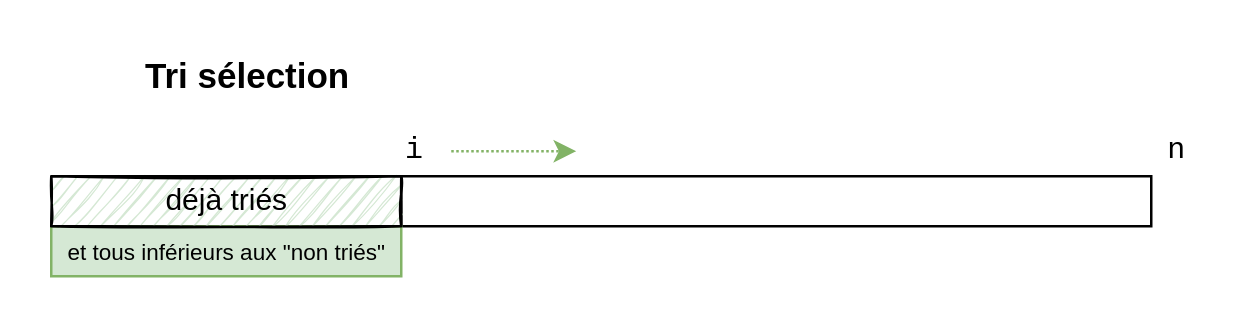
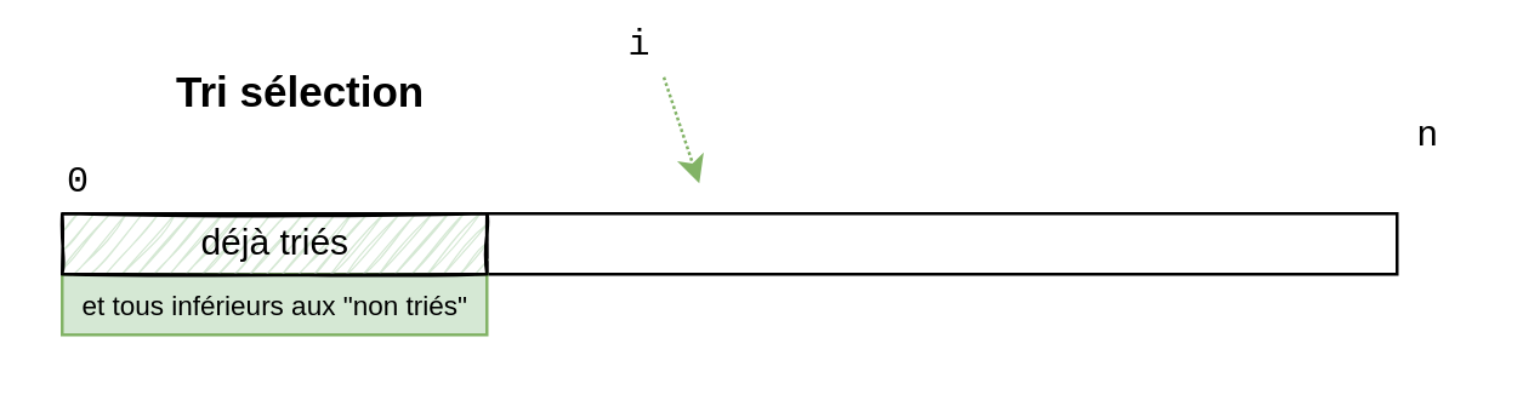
+ <mxCell id="3" value="0" style="text;html=1;align=left;verticalAlign=middle;resizable=0;points=[];autosize=1;strokeColor=none;fillColor=none;fontFamily=Courier New;" parent="1" vertex="1"><mxGeometry x="20" y="50" width="20" height="20" as="geometry" /></mxCell>
- <mxCell id="5" value="i" style="text;html=1;align=left;verticalAlign=middle;resizable=0;points=[];autosize=1;strokeColor=none;fillColor=none;fontFamily=Courier New;" parent="1" vertex="1"><mxGeometry x="160" y="50" width="20" height="20" as="geometry" /></mxCell>
+ <mxCell id="5" value="i" style="text;html=1;align=left;verticalAlign=middle;resizable=0;points=[];autosize=1;strokeColor=none;fillColor=none;fontFamily=Courier New;" parent="1" vertex="1"><mxGeometry x="205" y="5" width="20" height="20" as="geometry" /></mxCell>
- <mxCell id="6" value="n" style="text;html=1;align=center;verticalAlign=middle;resizable=0;points=[];autosize=1;strokeColor=none;fillColor=none;fontFamily=Courier New;" parent="1" vertex="1"><mxGeometry x="460" y="50" width="20" height="20" as="geometry" /></mxCell>
+ <mxCell id="6" value="n" style="text;html=1;align=center;verticalAlign=middle;resizable=0;points=[];autosize=1;strokeColor=none;fillColor=none;fontFamily=Courier New;" parent="1" vertex="1"><mxGeometry x="460" y="35" width="20" height="20" as="geometry" /></mxCell>
